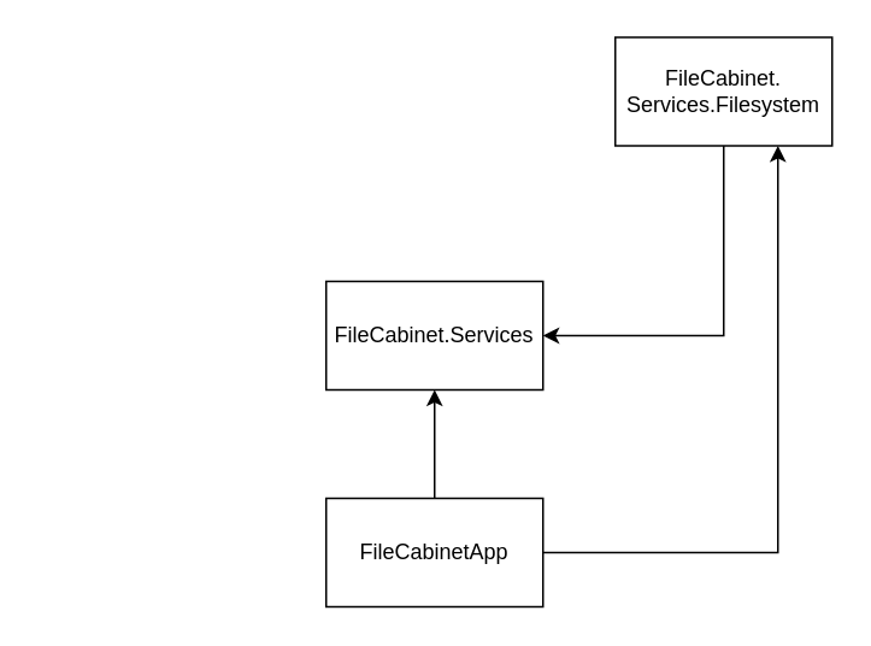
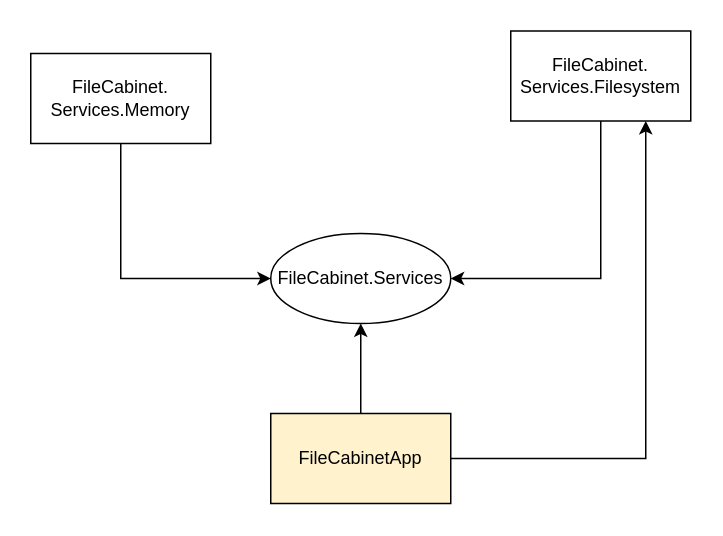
+ <mxCell id="7" value="FileCabinet.&lt;br&gt;Services.Memory" style="rounded=0;whiteSpace=wrap;html=1;" vertex="1" parent="1"><mxGeometry x="20" y="35" width="120" height="60" as="geometry" /></mxCell>
+ <mxCell id="6" style="edgeStyle=orthogonalEdgeStyle;rounded=0;orthogonalLoop=1;jettySize=auto;html=1;" edge="1" parent="1" source="7" target="5"><mxGeometry relative="1" as="geometry"><Array as="points"><mxPoint x="80" y="185" /></Array></mxGeometry></mxCell>
- <mxCell id="5" value="FileCabinet.Services" style="rounded=0;whiteSpace=wrap;html=1;" vertex="1" parent="1"><mxGeometry x="180" y="155" width="120" height="60" as="geometry" /></mxCell>
+ <mxCell id="5" value="FileCabinet.Services" style="ellipse;whiteSpace=wrap;html=1;" vertex="1" parent="1"><mxGeometry x="180" y="155" width="120" height="60" as="geometry" /></mxCell>
- <mxCell id="4" value="FileCabinetApp" style="rounded=0;whiteSpace=wrap;html=1;" vertex="1" parent="1"><mxGeometry x="180" y="275" width="120" height="60" as="geometry" /></mxCell>
+ <mxCell id="4" value="FileCabinetApp" style="rounded=0;whiteSpace=wrap;html=1;fillColor=#fff2cc;" vertex="1" parent="1"><mxGeometry x="180" y="275" width="120" height="60" as="geometry" /></mxCell>
